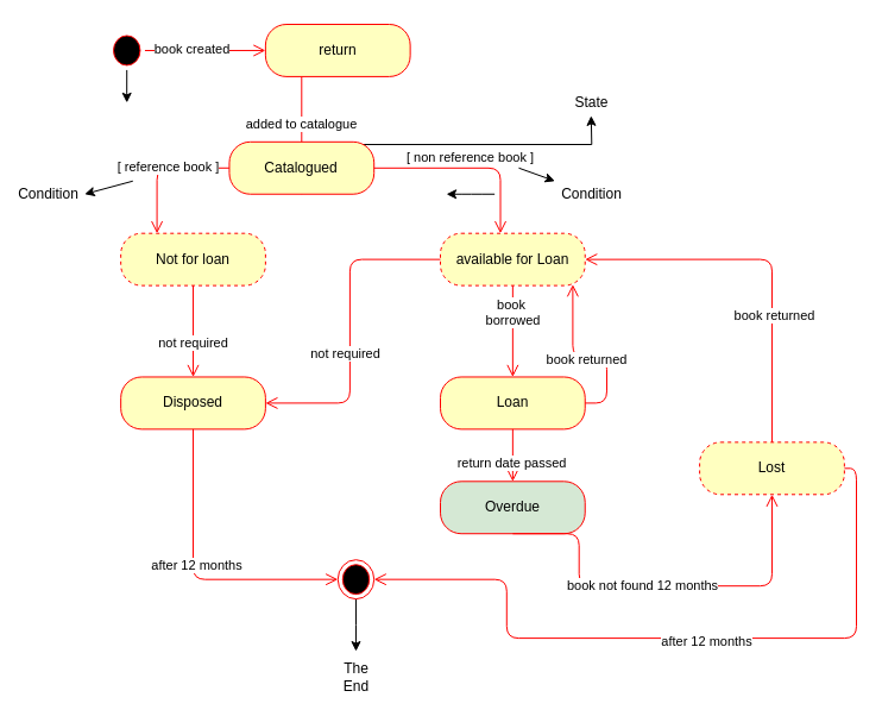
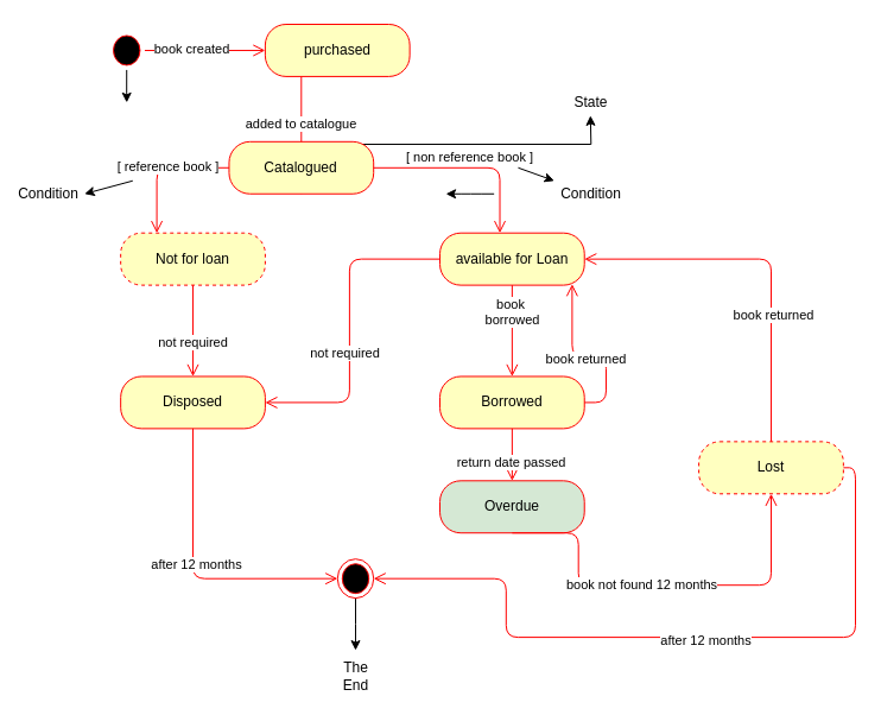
- <mxCell id="7" value="return" style="rounded=1;whiteSpace=wrap;html=1;arcSize=40;fontColor=#000000;fillColor=#ffffc0;strokeColor=#ff0000;" parent="2" vertex="1"><mxGeometry x="202.899" width="121.739" height="43.922" as="geometry" /></mxCell>
+ <mxCell id="7" value="purchased" style="rounded=1;whiteSpace=wrap;html=1;arcSize=40;fontColor=#000000;fillColor=#ffffc0;strokeColor=#ff0000;" parent="2" vertex="1"><mxGeometry x="202.899" width="121.739" height="43.922" as="geometry" /></mxCell>
- <mxCell id="11" value="available for Loan" style="rounded=1;whiteSpace=wrap;html=1;arcSize=40;fontColor=#000000;fillColor=#ffffc0;strokeColor=#ff0000;dashed=1;" parent="2" vertex="1"><mxGeometry x="350" y="175.686" width="121.739" height="43.922" as="geometry" /></mxCell>
+ <mxCell id="11" value="available for Loan" style="rounded=1;whiteSpace=wrap;html=1;arcSize=40;fontColor=#000000;fillColor=#ffffc0;strokeColor=#ff0000;" parent="2" vertex="1"><mxGeometry x="350" y="175.686" width="121.739" height="43.922" as="geometry" /></mxCell>
- <mxCell id="12" value="Loan" style="rounded=1;whiteSpace=wrap;html=1;arcSize=40;fontColor=#000000;fillColor=#ffffc0;strokeColor=#ff0000;" parent="2" vertex="1"><mxGeometry x="350" y="296.471" width="121.739" height="43.922" as="geometry" /></mxCell>
+ <mxCell id="12" value="Borrowed" style="rounded=1;whiteSpace=wrap;html=1;arcSize=40;fontColor=#000000;fillColor=#ffffc0;strokeColor=#ff0000;" parent="2" vertex="1"><mxGeometry x="350" y="296.471" width="121.739" height="43.922" as="geometry" /></mxCell>
